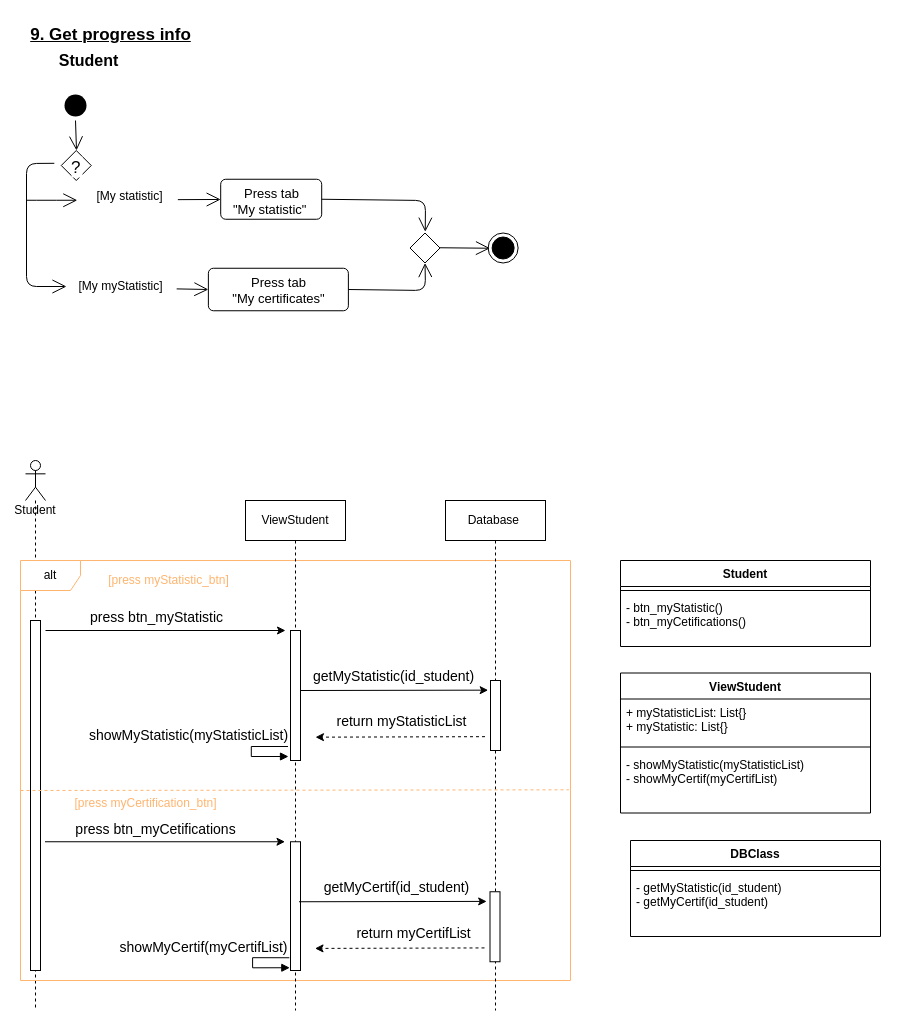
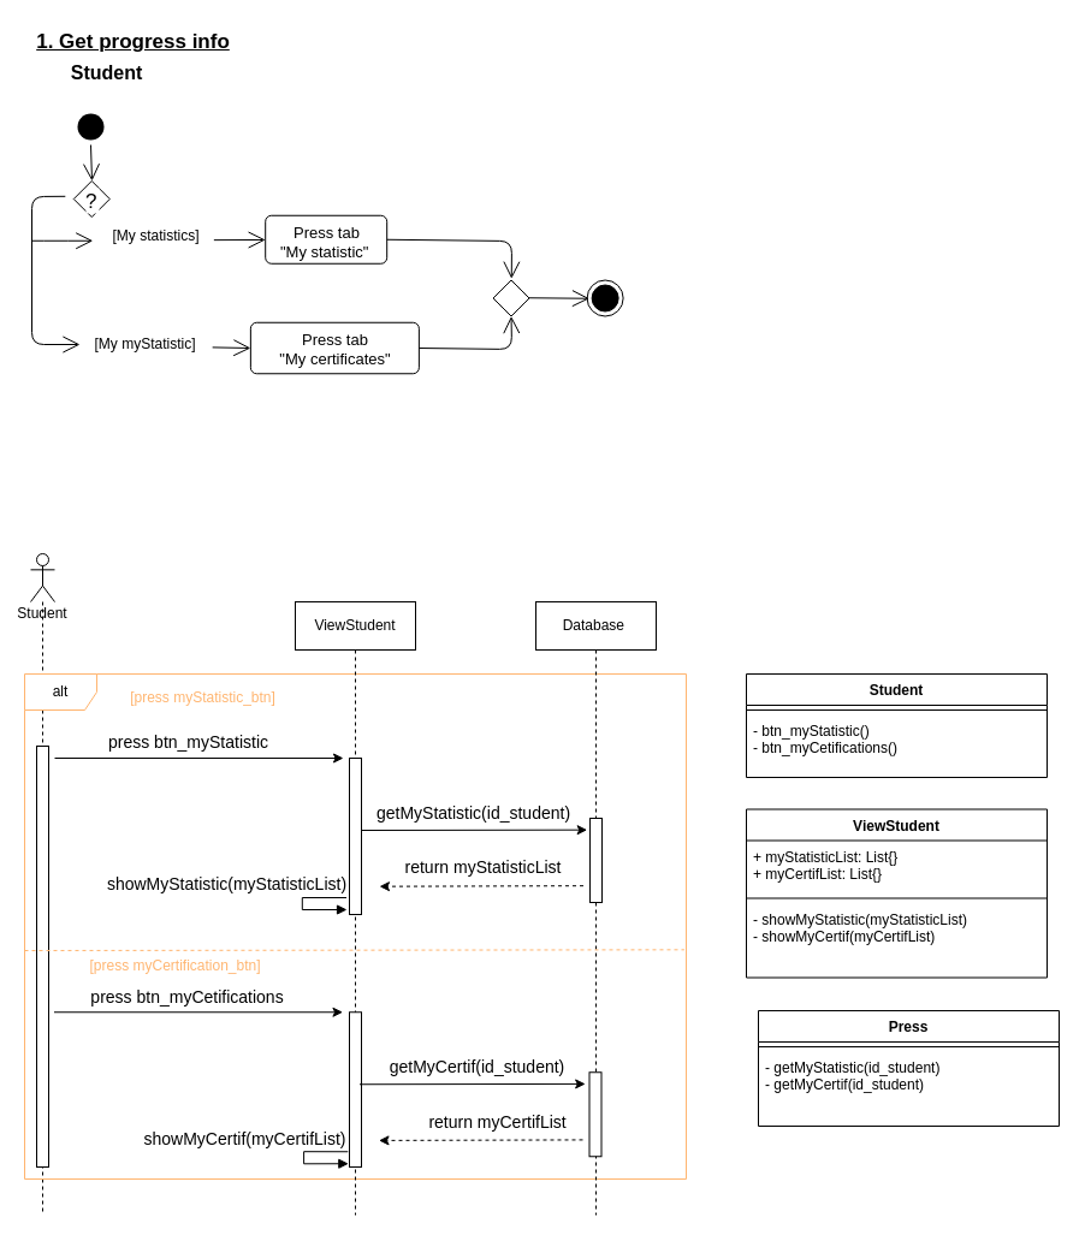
- <mxCell id="2" value="9. Get progress info" style="text;html=1;align=center;verticalAlign=middle;resizable=0;points=[];autosize=1;fontSize=17;fontStyle=5" parent="1" vertex="1"><mxGeometry x="20" y="20" width="180" height="30" as="geometry" /></mxCell>
+ <mxCell id="2" value="1. Get progress info" style="text;html=1;align=center;verticalAlign=middle;resizable=0;points=[];autosize=1;fontSize=17;fontStyle=5" parent="1" vertex="1"><mxGeometry x="20" y="20" width="180" height="30" as="geometry" /></mxCell>
- <mxCell id="16" value="[My statistic]" style="text;html=1;align=center;verticalAlign=middle;resizable=0;points=[];autosize=1;" parent="1" vertex="1"><mxGeometry x="84.12" y="185.75" width="90" height="20" as="geometry" /></mxCell>
+ <mxCell id="16" value="[My statistics]" style="text;html=1;align=center;verticalAlign=middle;resizable=0;points=[];autosize=1;" parent="1" vertex="1"><mxGeometry x="84.12" y="185.75" width="90" height="20" as="geometry" /></mxCell>
- <mxCell id="52" value="+ myStatisticList: List{}&#10;+ myStatistic: List{}" style="text;strokeColor=none;fillColor=none;align=left;verticalAlign=top;spacingLeft=4;spacingRight=4;overflow=hidden;rotatable=0;points=[[0,0.5],[1,0.5]];portConstraint=eastwest;" parent="51" vertex="1"><mxGeometry y="26" width="250" height="44" as="geometry" /></mxCell>
+ <mxCell id="52" value="+ myStatisticList: List{}&#10;+ myCertifList: List{}" style="text;strokeColor=none;fillColor=none;align=left;verticalAlign=top;spacingLeft=4;spacingRight=4;overflow=hidden;rotatable=0;points=[[0,0.5],[1,0.5]];portConstraint=eastwest;" parent="51" vertex="1"><mxGeometry y="26" width="250" height="44" as="geometry" /></mxCell>
- <mxCell id="55" value="DBClass" style="swimlane;fontStyle=1;align=center;verticalAlign=top;childLayout=stackLayout;horizontal=1;startSize=26;horizontalStack=0;resizeParent=1;resizeParentMax=0;resizeLast=0;collapsible=1;marginBottom=0;" parent="1" vertex="1"><mxGeometry x="630" y="840" width="250" height="96" as="geometry" /></mxCell>
+ <mxCell id="55" value="Press" style="swimlane;fontStyle=1;align=center;verticalAlign=top;childLayout=stackLayout;horizontal=1;startSize=26;horizontalStack=0;resizeParent=1;resizeParentMax=0;resizeLast=0;collapsible=1;marginBottom=0;" parent="1" vertex="1"><mxGeometry x="630" y="840" width="250" height="96" as="geometry" /></mxCell>
